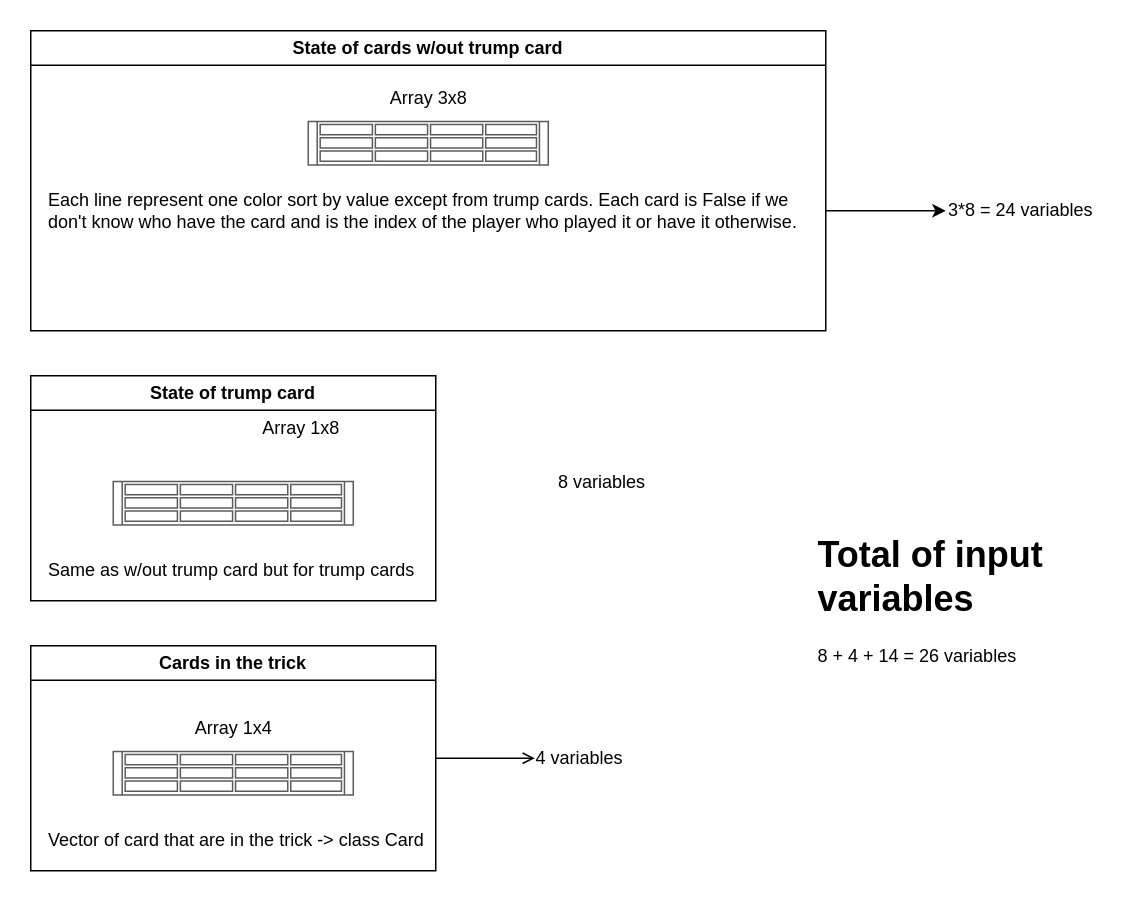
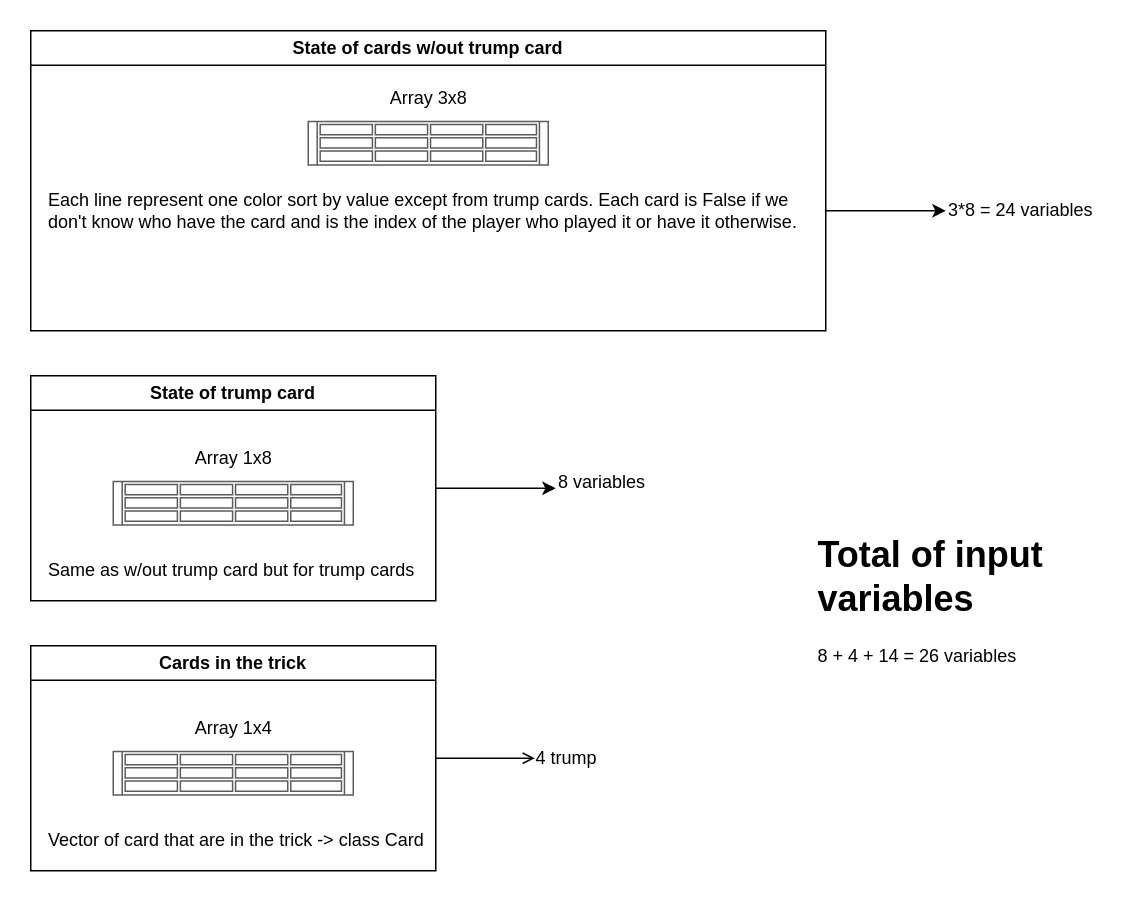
- <mxCell id="8" value="Array 1x8" style="text;html=1;align=center;verticalAlign=middle;resizable=0;points=[];autosize=1;strokeColor=none;fillColor=none;" vertex="1" parent="7"><mxGeometry x="145" y="20" width="70" height="30" as="geometry" /></mxCell>
+ <mxCell id="8" value="Array 1x8" style="text;html=1;align=center;verticalAlign=middle;resizable=0;points=[];autosize=1;strokeColor=none;fillColor=none;" vertex="1" parent="7"><mxGeometry x="100" y="40" width="70" height="30" as="geometry" /></mxCell>
+ <mxCell id="6" style="edgeStyle=orthogonalEdgeStyle;rounded=0;orthogonalLoop=1;jettySize=auto;html=1;entryX=0;entryY=0.6;entryDx=0;entryDy=0;entryPerimeter=0;" edge="1" parent="1" source="7" target="13"><mxGeometry relative="1" as="geometry" /></mxCell>
- <mxCell id="19" value="4 variables" style="text;html=1;align=left;verticalAlign=middle;resizable=1;points=[];strokeColor=none;fillColor=none;movable=1;rotatable=1;deletable=1;editable=1;connectable=1;" vertex="1" parent="1"><mxGeometry x="355" y="485" width="60" height="40" as="geometry" /></mxCell>
+ <mxCell id="19" value="4 trump" style="text;html=1;align=left;verticalAlign=middle;resizable=1;points=[];strokeColor=none;fillColor=none;movable=1;rotatable=1;deletable=1;editable=1;connectable=1;" vertex="1" parent="1"><mxGeometry x="355" y="485" width="60" height="40" as="geometry" /></mxCell>
